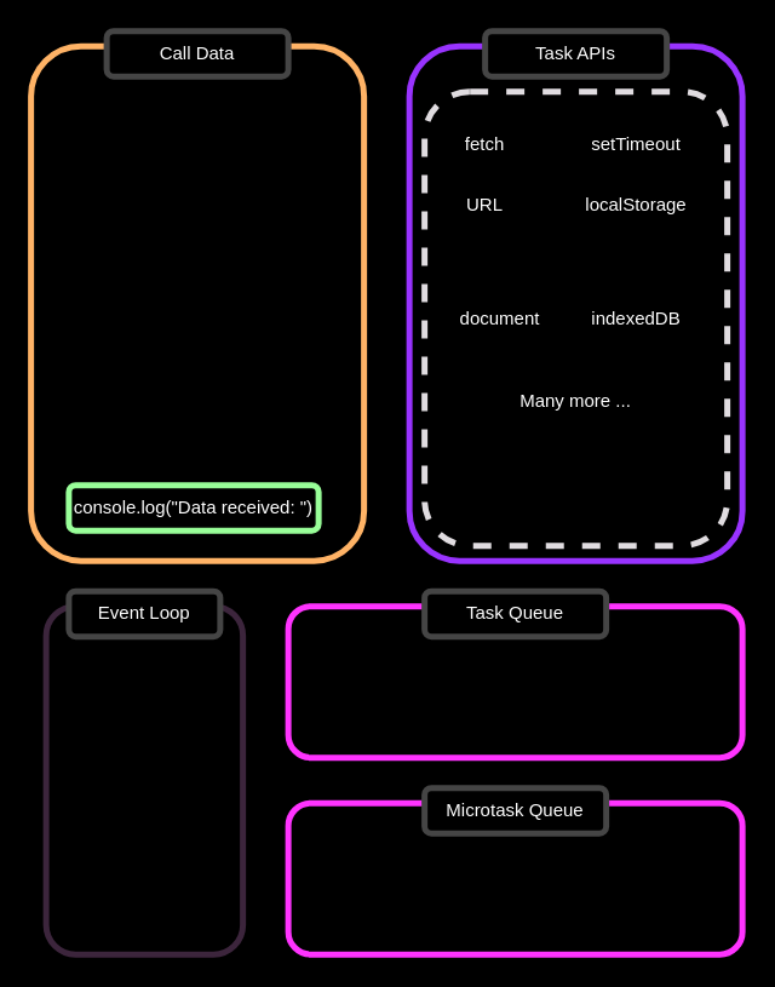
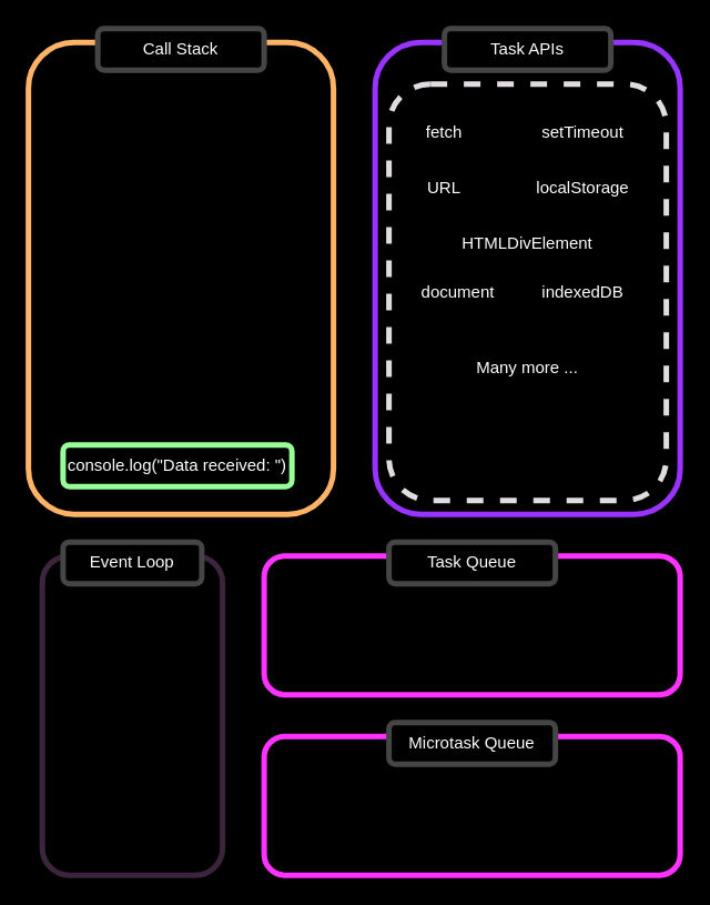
- <mxCell id="4" value="&lt;font color=&quot;#ffffff&quot;&gt;Call Data&lt;/font&gt;" style="rounded=1;whiteSpace=wrap;html=1;strokeColor=#454545;strokeWidth=4;fillColor=#000000;" parent="1" vertex="1"><mxGeometry x="70" y="20" width="120" height="30" as="geometry" /></mxCell>
+ <mxCell id="4" value="&lt;font color=&quot;#ffffff&quot;&gt;Call Stack&lt;/font&gt;" style="rounded=1;whiteSpace=wrap;html=1;strokeColor=#454545;strokeWidth=4;fillColor=#000000;" parent="1" vertex="1"><mxGeometry x="70" y="20" width="120" height="30" as="geometry" /></mxCell>
+ <mxCell id="17" value="&lt;font color=&quot;#ffffff&quot;&gt;HTMLDivElement&lt;/font&gt;" style="rounded=1;whiteSpace=wrap;html=1;fillColor=#000000;" vertex="1" parent="1"><mxGeometry x="325" y="160" width="110" height="30" as="geometry" /></mxCell>
